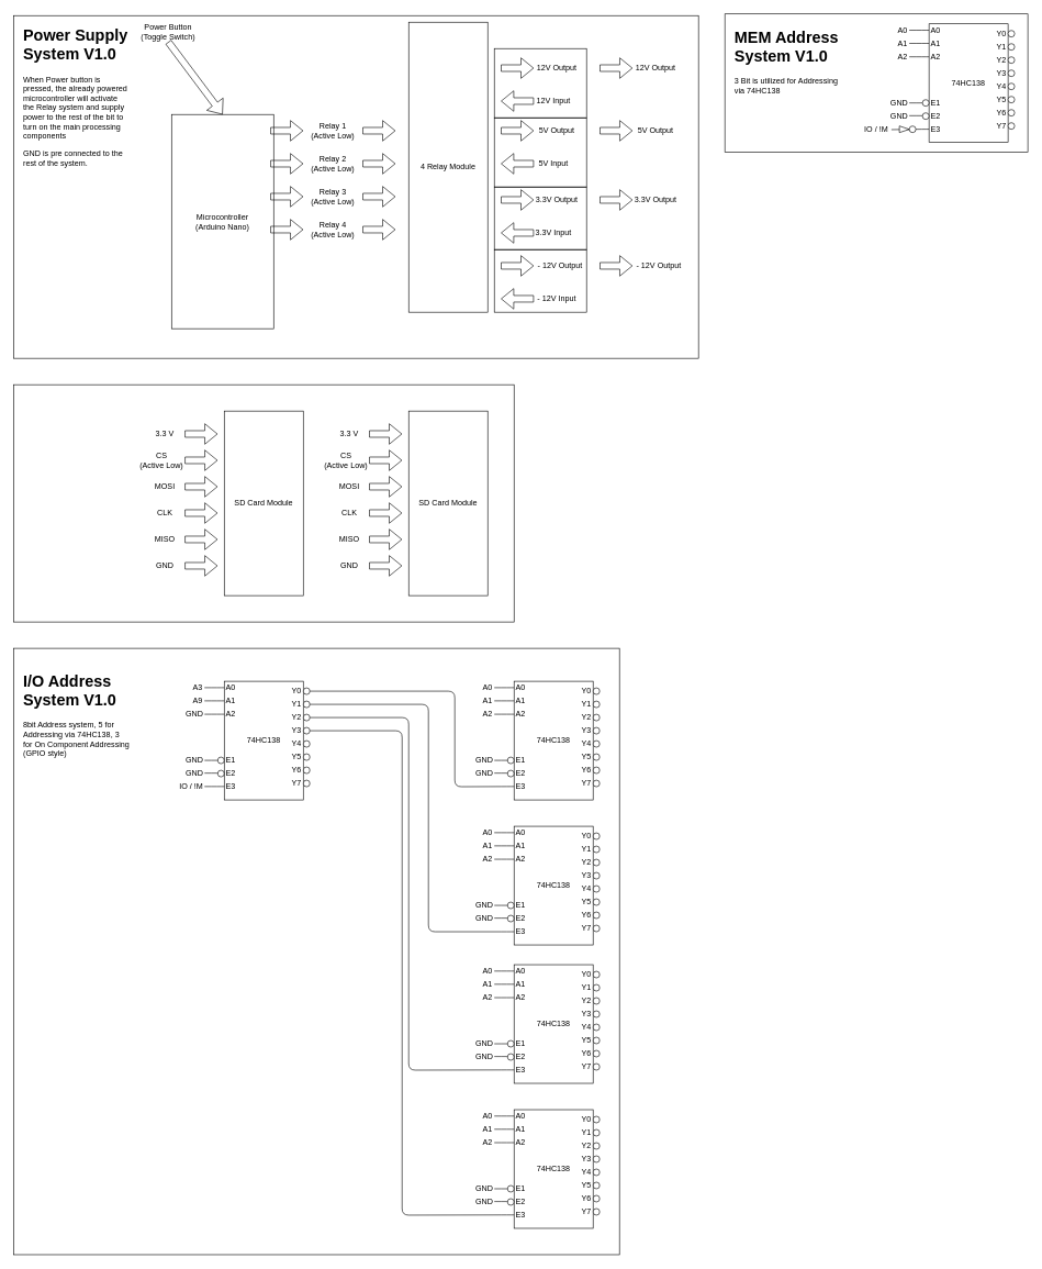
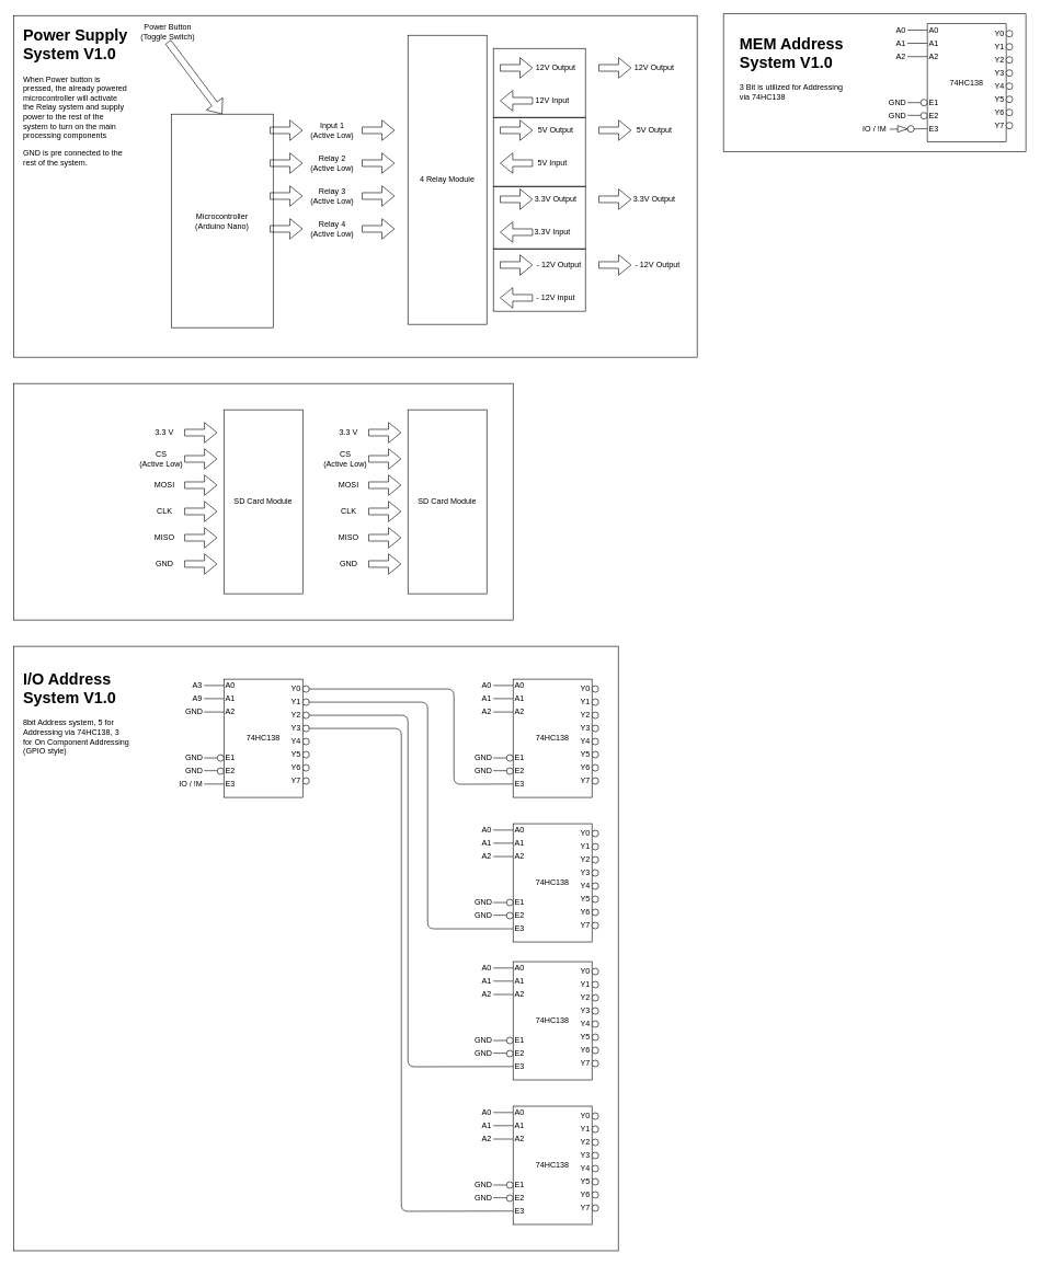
- <mxCell id="75" value="&lt;h1&gt;Power Supply System V1.0&lt;/h1&gt;&lt;p&gt;When Power button is pressed, the already powered microcontroller will activate the Relay system and supply power to the rest of the bit to turn on the main processing components&lt;/p&gt;&lt;p&gt;GND is pre connected to the rest of the system.&lt;/p&gt;" style="text;html=1;strokeColor=none;fillColor=none;spacing=5;spacingTop=-20;whiteSpace=wrap;overflow=hidden;rounded=0;" parent="1" vertex="1"><mxGeometry x="30" y="33" width="170" height="330" as="geometry" /></mxCell>
+ <mxCell id="75" value="&lt;h1&gt;Power Supply System V1.0&lt;/h1&gt;&lt;p&gt;When Power button is pressed, the already powered microcontroller will activate the Relay system and supply power to the rest of the system to turn on the main processing components&lt;/p&gt;&lt;p&gt;GND is pre connected to the rest of the system.&lt;/p&gt;" style="text;html=1;strokeColor=none;fillColor=none;spacing=5;spacingTop=-20;whiteSpace=wrap;overflow=hidden;rounded=0;" parent="1" vertex="1"><mxGeometry x="30" y="33" width="170" height="330" as="geometry" /></mxCell>
- <mxCell id="258" value="&lt;h1&gt;MEM Address System V1.0&lt;/h1&gt;&lt;div&gt;3 Bit is utilized for Addressing via 74HC138&lt;/div&gt;" style="text;html=1;strokeColor=none;fillColor=none;spacing=5;spacingTop=-20;whiteSpace=wrap;overflow=hidden;rounded=0;" parent="1" vertex="1"><mxGeometry x="1110" y="35.5" width="170" height="150" as="geometry" /></mxCell>
+ <mxCell id="258" value="&lt;h1&gt;MEM Address System V1.0&lt;/h1&gt;&lt;div&gt;3 Bit is utilized for Addressing via 74HC138&lt;/div&gt;" style="text;html=1;strokeColor=none;fillColor=none;spacing=5;spacingTop=-20;whiteSpace=wrap;overflow=hidden;rounded=0;" parent="1" vertex="1"><mxGeometry x="1120" y="45.5" width="170" height="150" as="geometry" /></mxCell>
- <mxCell id="11" value="Relay 1&lt;br&gt;(Active Low)" style="text;html=1;strokeColor=none;fillColor=none;align=center;verticalAlign=middle;whiteSpace=wrap;rounded=0;" parent="1" vertex="1"><mxGeometry x="460" y="183" width="90" height="30" as="geometry" /></mxCell>
+ <mxCell id="11" value="Input 1&lt;br&gt;(Active Low)" style="text;html=1;strokeColor=none;fillColor=none;align=center;verticalAlign=middle;whiteSpace=wrap;rounded=0;" parent="1" vertex="1"><mxGeometry x="460" y="183" width="90" height="30" as="geometry" /></mxCell>
- <mxCell id="20" value="4 Relay Module" style="rounded=0;whiteSpace=wrap;html=1;" parent="1" vertex="1"><mxGeometry x="620" y="33" width="120" height="440" as="geometry" /></mxCell>
+ <mxCell id="20" value="4 Relay Module" style="rounded=0;whiteSpace=wrap;html=1;" parent="1" vertex="1"><mxGeometry x="620" y="53" width="120" height="440" as="geometry" /></mxCell>
